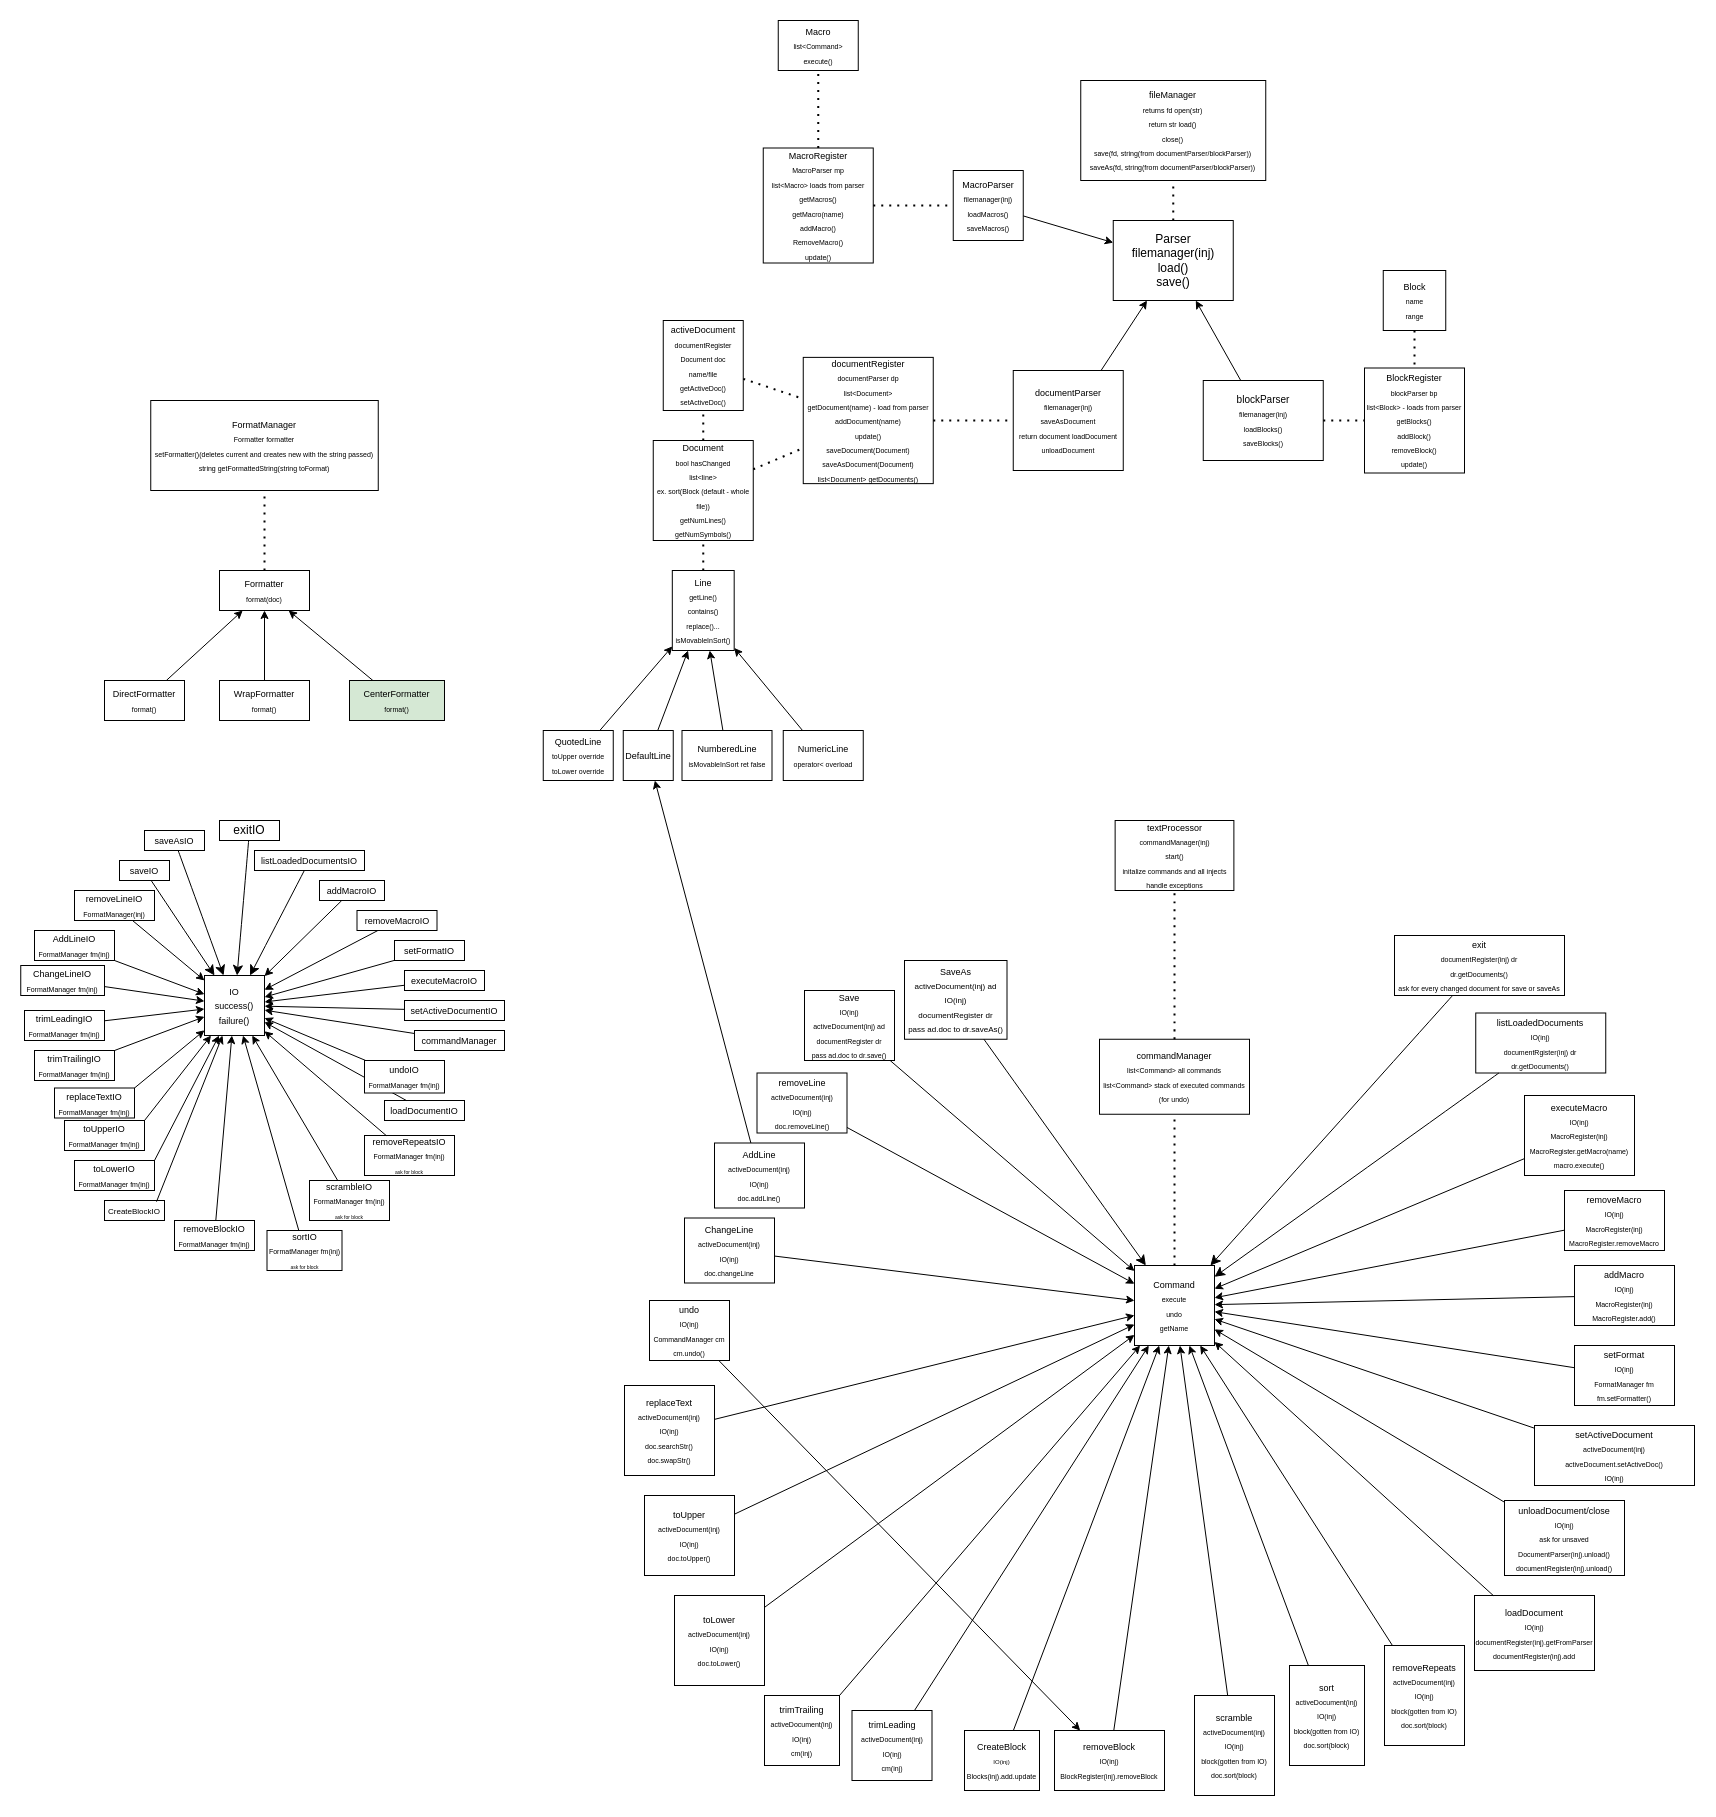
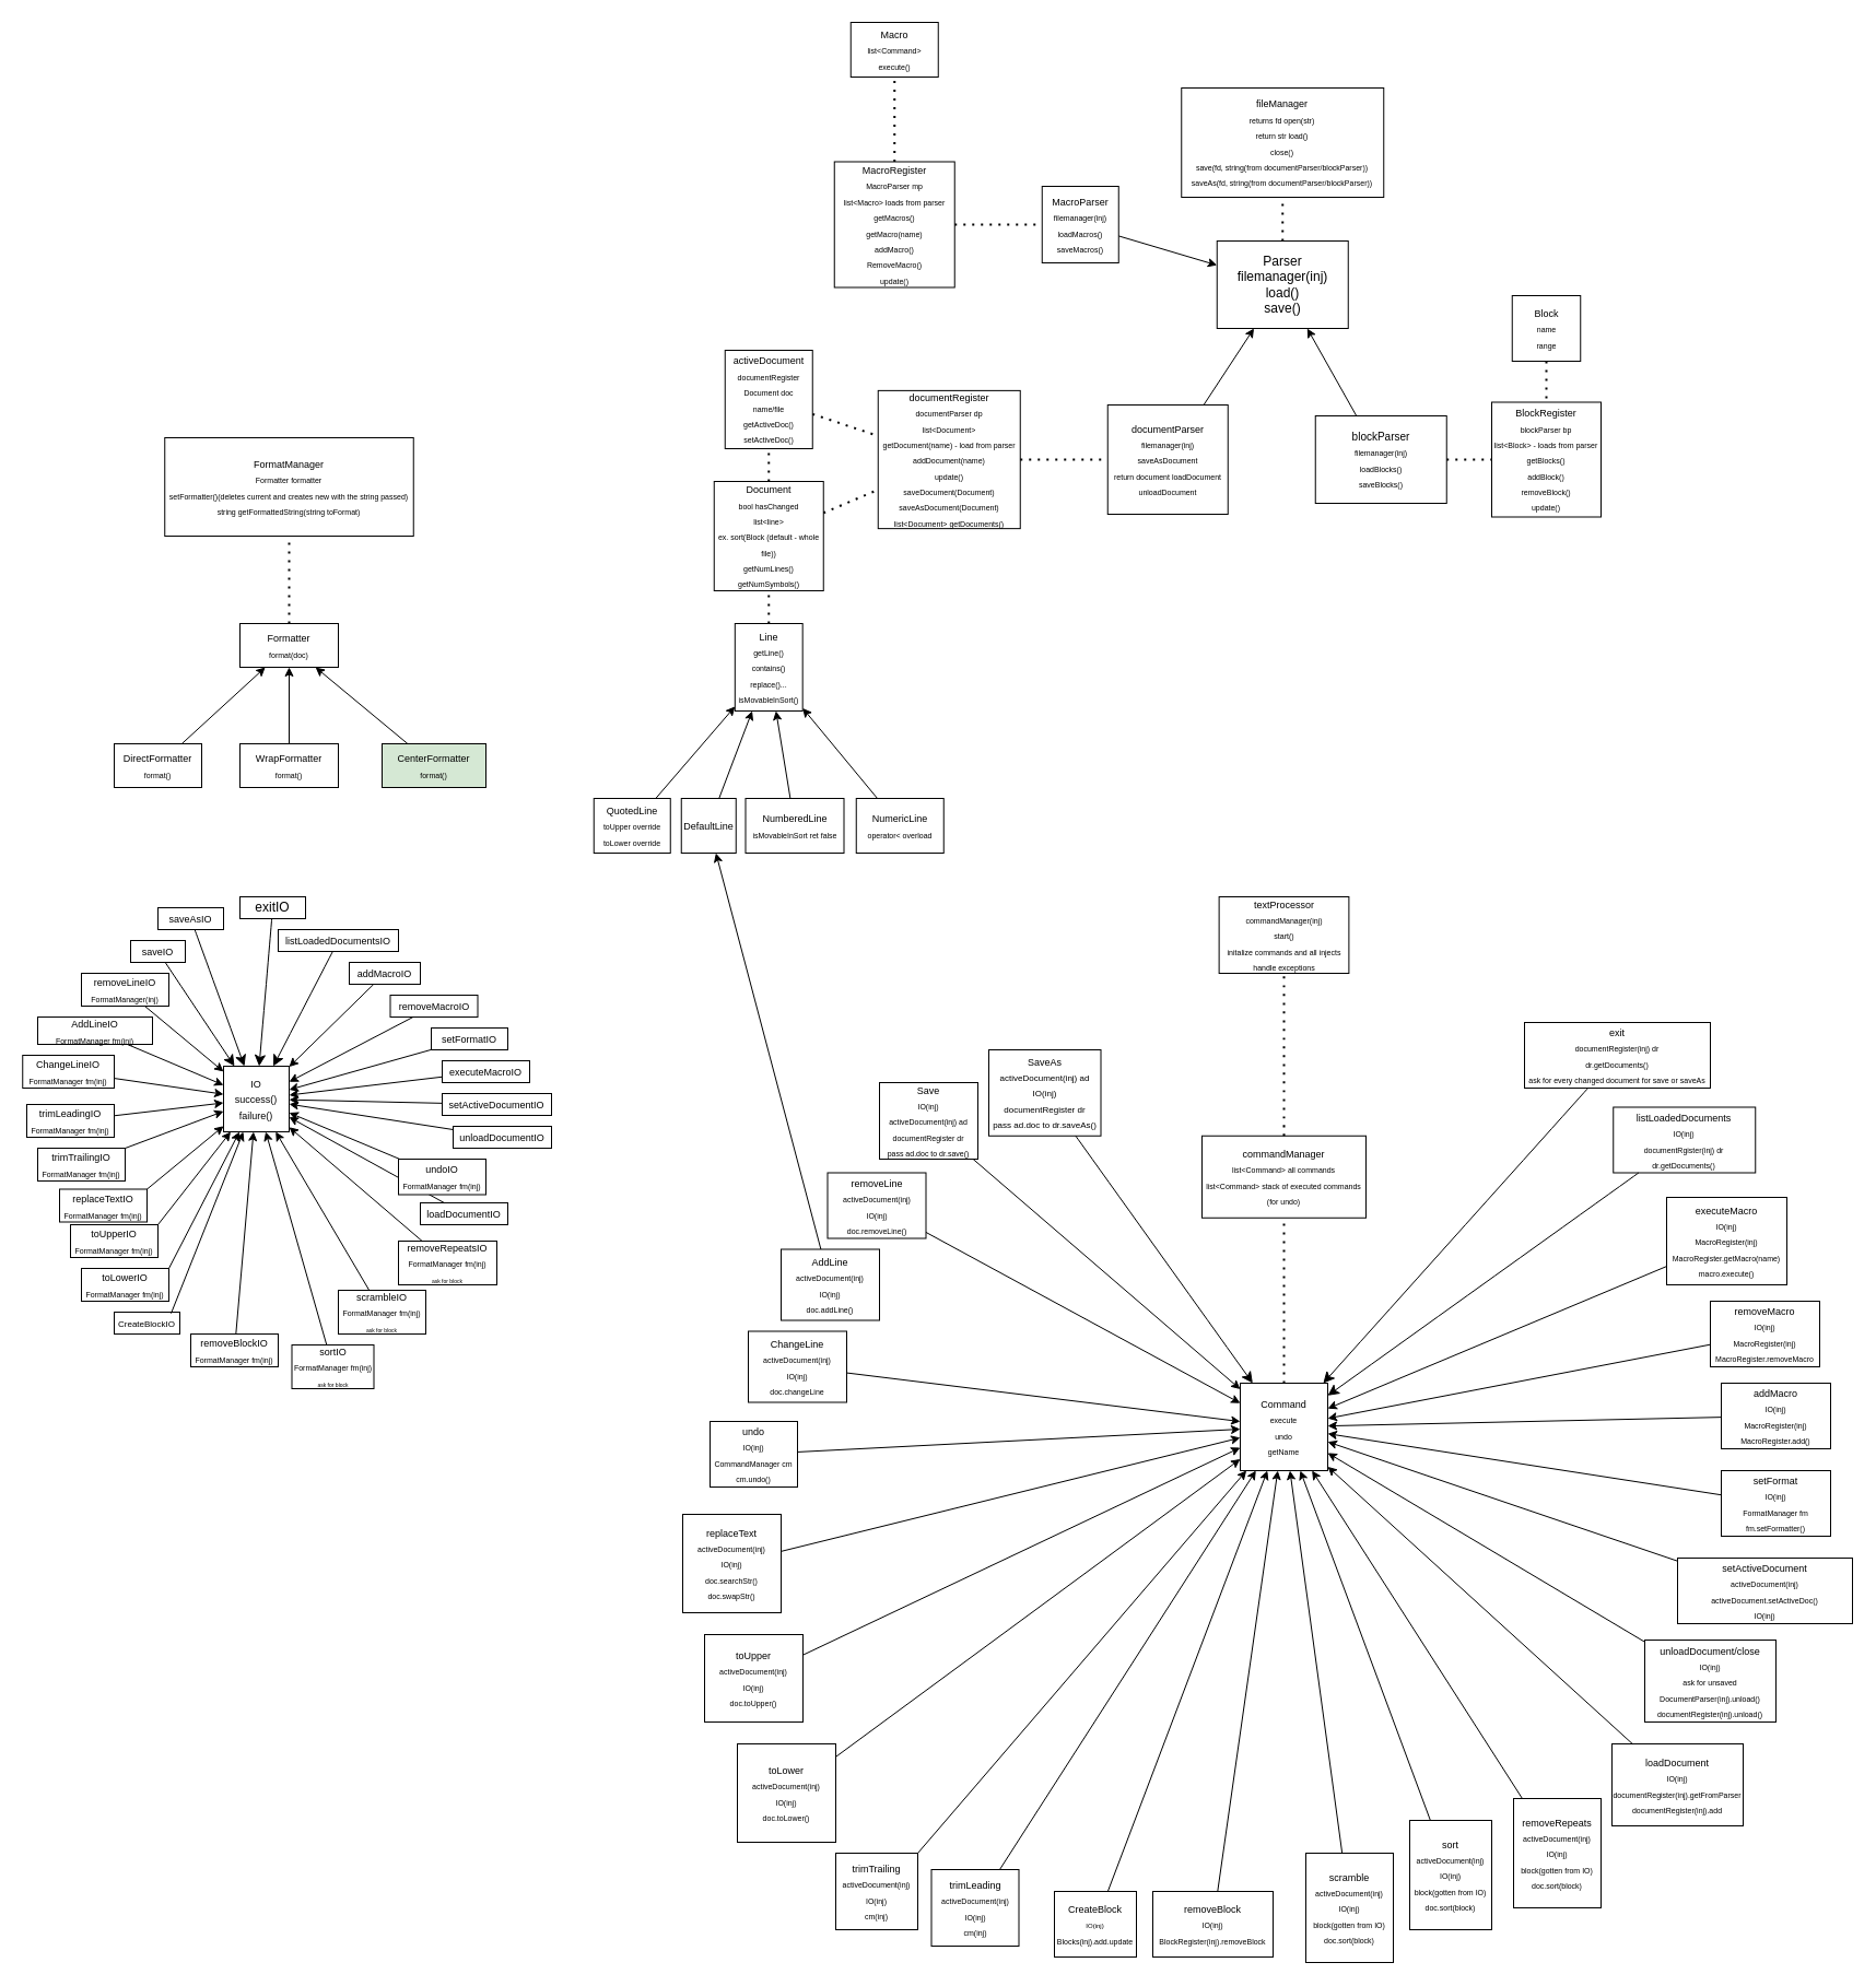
- <mxCell id="121" value="&lt;font style=&quot;font-size: 9px;&quot;&gt;AddLineIO&lt;/font&gt;&lt;div&gt;&lt;font style=&quot;font-size: 7px;&quot;&gt;FormatManager fm(inj)&lt;/font&gt;&lt;/div&gt;" style="rounded=0;whiteSpace=wrap;html=1;" vertex="1" parent="1"><mxGeometry x="34" y="930" width="80" height="30" as="geometry" /></mxCell>
+ <mxCell id="121" value="&lt;font style=&quot;font-size: 9px;&quot;&gt;AddLineIO&lt;/font&gt;&lt;div&gt;&lt;font style=&quot;font-size: 7px;&quot;&gt;FormatManager fm(inj)&lt;/font&gt;&lt;/div&gt;" style="rounded=0;whiteSpace=wrap;html=1;" vertex="1" parent="1"><mxGeometry x="34" y="930" width="105" height="25" as="geometry" /></mxCell>
- <mxCell id="79" value="&lt;font style=&quot;font-size: 9px;&quot;&gt;commandManager&lt;/font&gt;" style="rounded=0;whiteSpace=wrap;html=1;" vertex="1" parent="1"><mxGeometry x="414" y="1030" width="90" height="20" as="geometry" /></mxCell>
+ <mxCell id="79" value="&lt;font style=&quot;font-size: 9px;&quot;&gt;unloadDocumentIO&lt;/font&gt;" style="rounded=0;whiteSpace=wrap;html=1;" vertex="1" parent="1"><mxGeometry x="414" y="1030" width="90" height="20" as="geometry" /></mxCell>
- <mxCell id="72" value="" style="endArrow=classic;html=1;rounded=0;" edge="1" parent="1" source="71" target="69"><mxGeometry width="50" height="50" relative="1" as="geometry"><mxPoint x="894" y="1380" as="sourcePoint" /><mxPoint x="944" y="1330" as="targetPoint" /></mxGeometry></mxCell>
+ <mxCell id="72" value="" style="endArrow=classic;html=1;rounded=0;" edge="1" parent="1" source="71" target="2"><mxGeometry width="50" height="50" relative="1" as="geometry"><mxPoint x="894" y="1380" as="sourcePoint" /><mxPoint x="944" y="1330" as="targetPoint" /></mxGeometry></mxCell>
